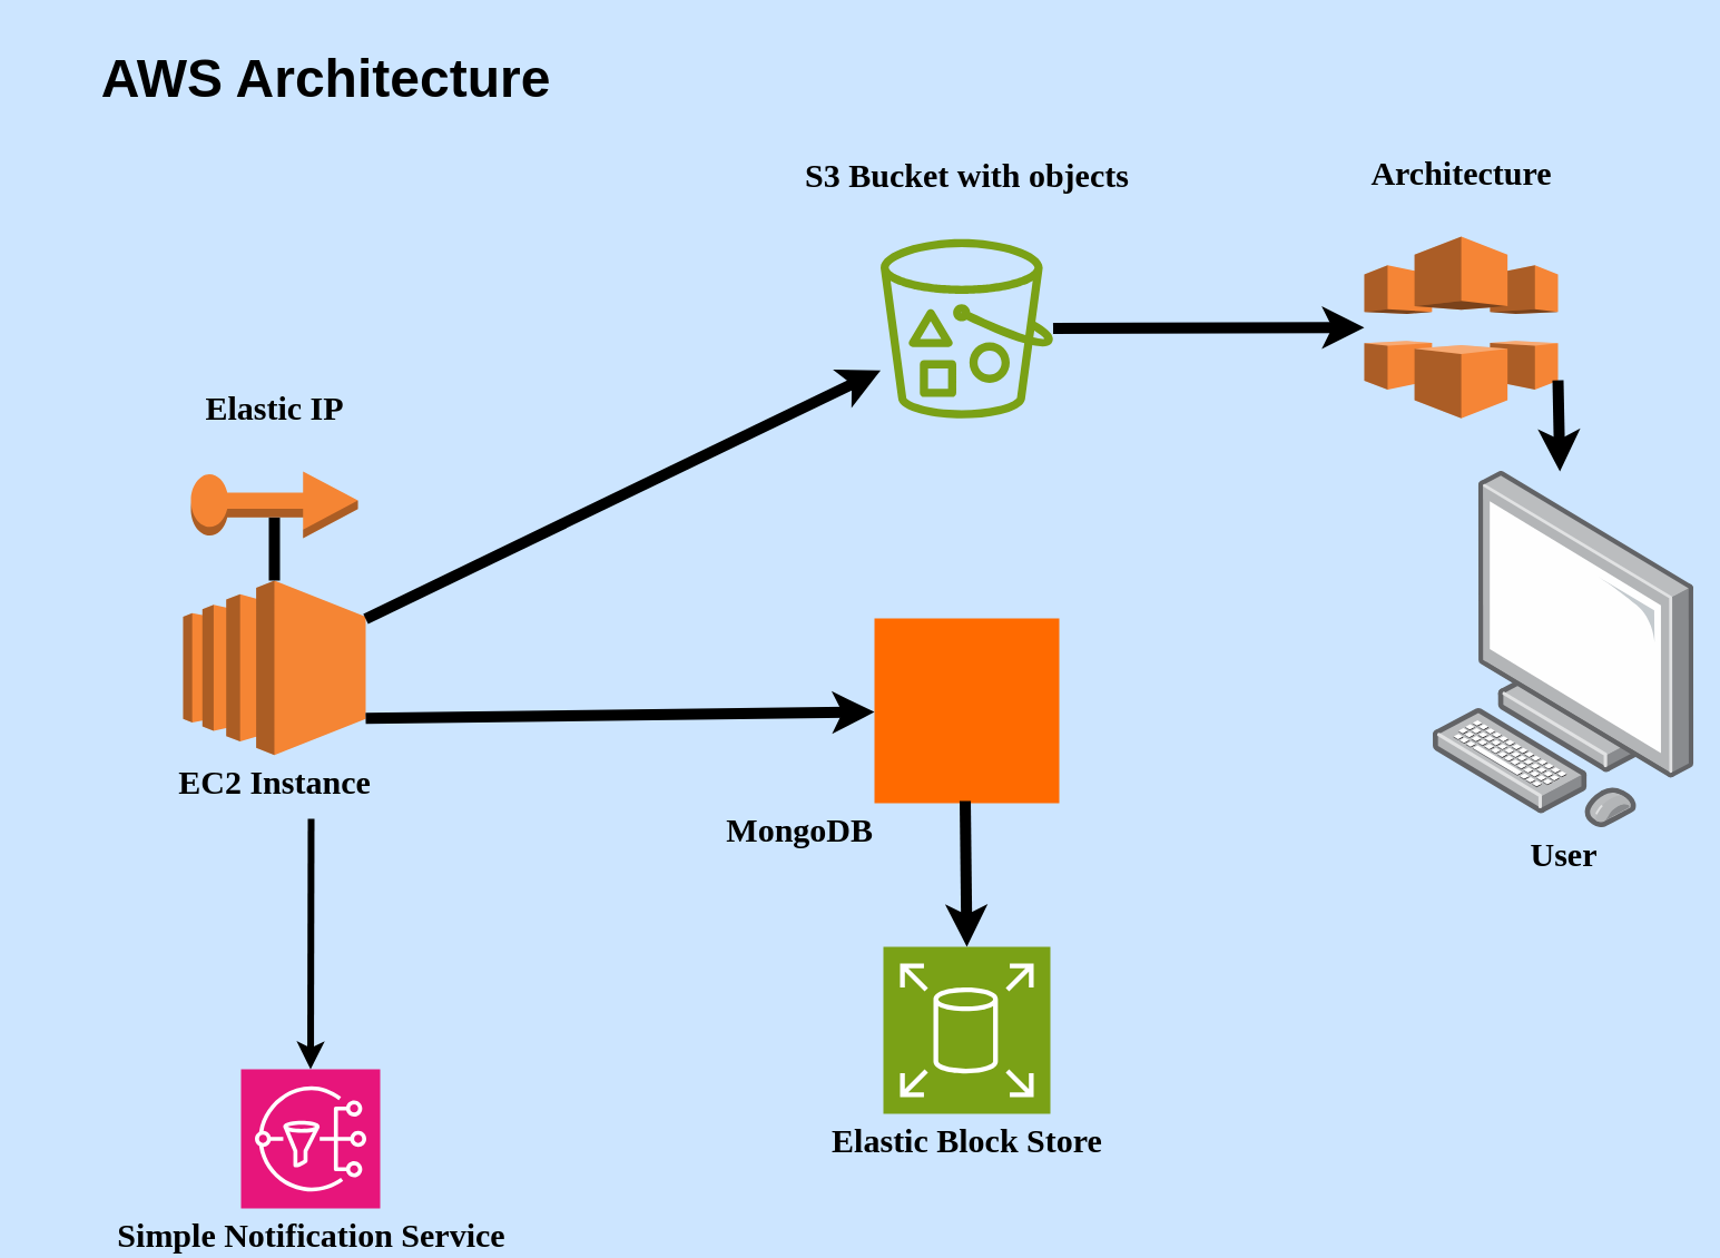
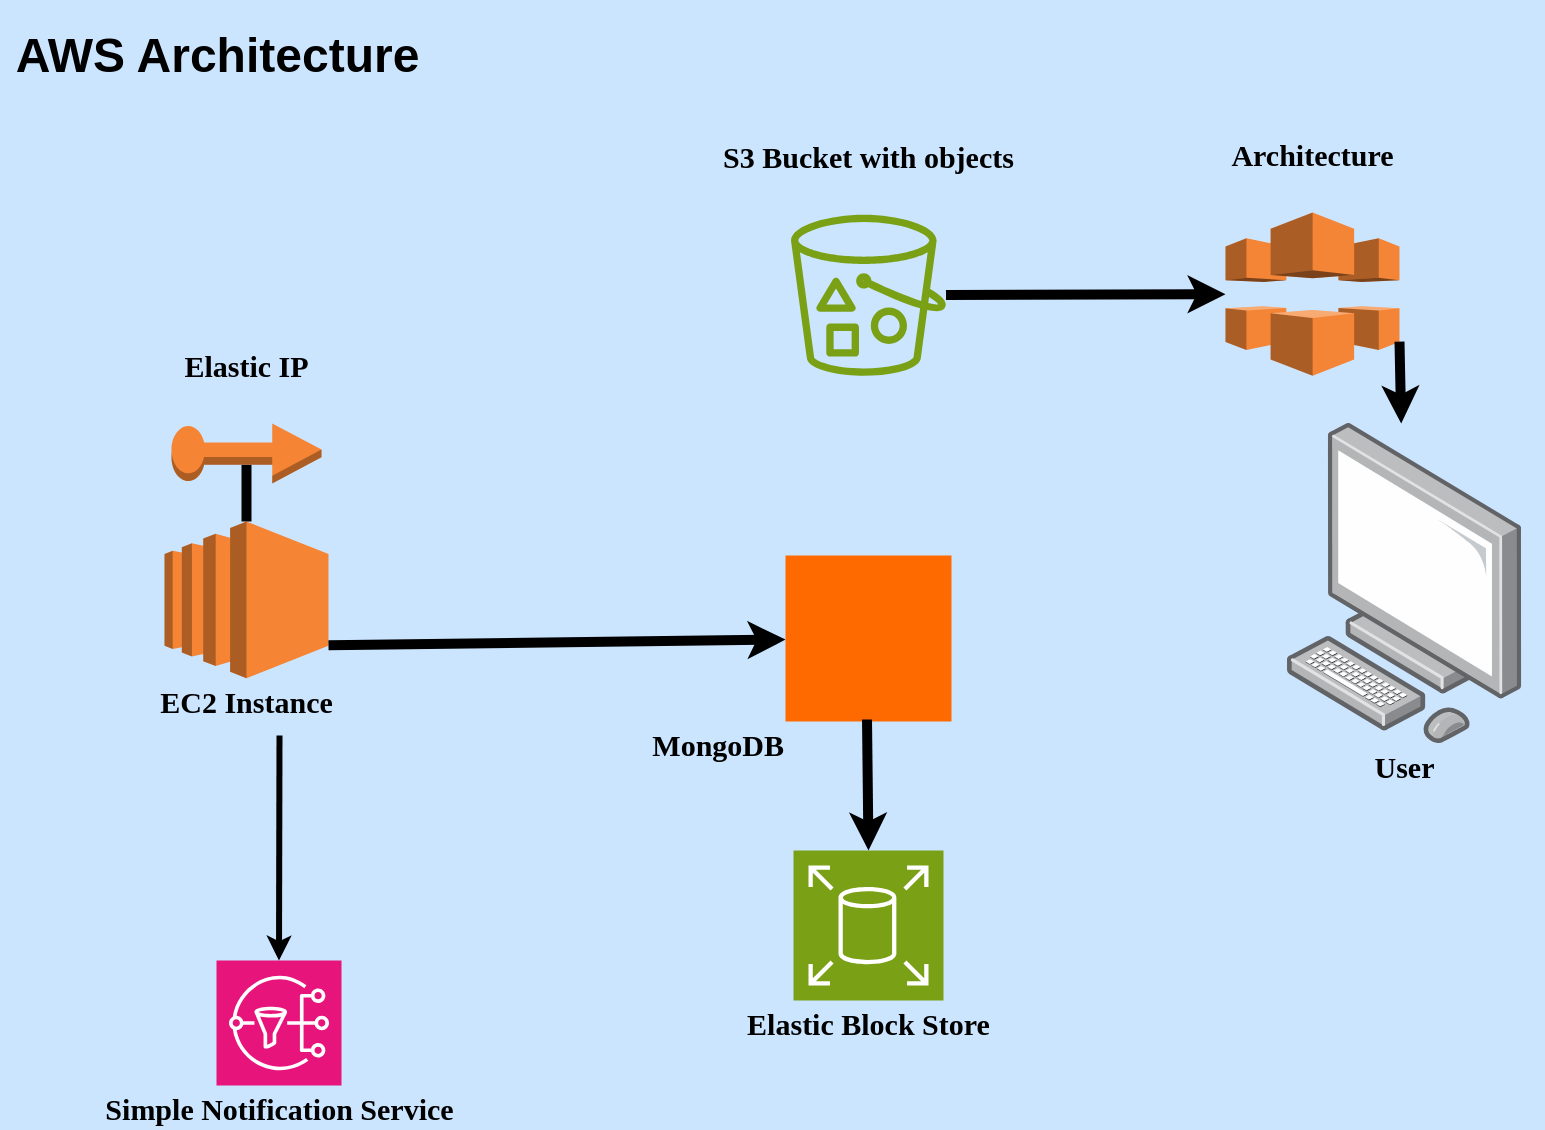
- <mxCell id="17" value="AWS Architecture&lt;div&gt;&lt;br&gt;&lt;/div&gt;" style="text;html=1;align=center;verticalAlign=middle;resizable=0;points=[];autosize=1;strokeColor=none;fillColor=none;fontSize=48;fontStyle=1;movable=0;rotatable=0;deletable=0;editable=0;locked=1;connectable=0;" parent="1" vertex="1"><mxGeometry x="95" y="35" width="394" height="127" as="geometry" /></mxCell>
+ <mxCell id="17" value="AWS Architecture&lt;div&gt;&lt;br&gt;&lt;/div&gt;" style="text;html=1;align=center;verticalAlign=middle;resizable=0;points=[];autosize=1;strokeColor=none;fillColor=none;fontSize=48;fontStyle=1;movable=0;rotatable=0;deletable=0;editable=0;locked=1;connectable=0;" parent="1" vertex="1"><mxGeometry x="20" y="20" width="394" height="127" as="geometry" /></mxCell>
- <mxCell id="12" value="" style="endArrow=classic;html=1;rounded=0;exitX=1;exitY=0.22;exitDx=0;exitDy=0;exitPerimeter=0;strokeWidth=10;movable=0;resizable=0;rotatable=0;deletable=0;editable=0;locked=1;connectable=0;fontColor=#000000;fontFamily=Georgia;" parent="1" source="4" target="2" edge="1"><mxGeometry width="50" height="50" relative="1" as="geometry"><mxPoint x="358" y="546" as="sourcePoint" /><mxPoint x="519" y="353" as="targetPoint" /></mxGeometry></mxCell>
